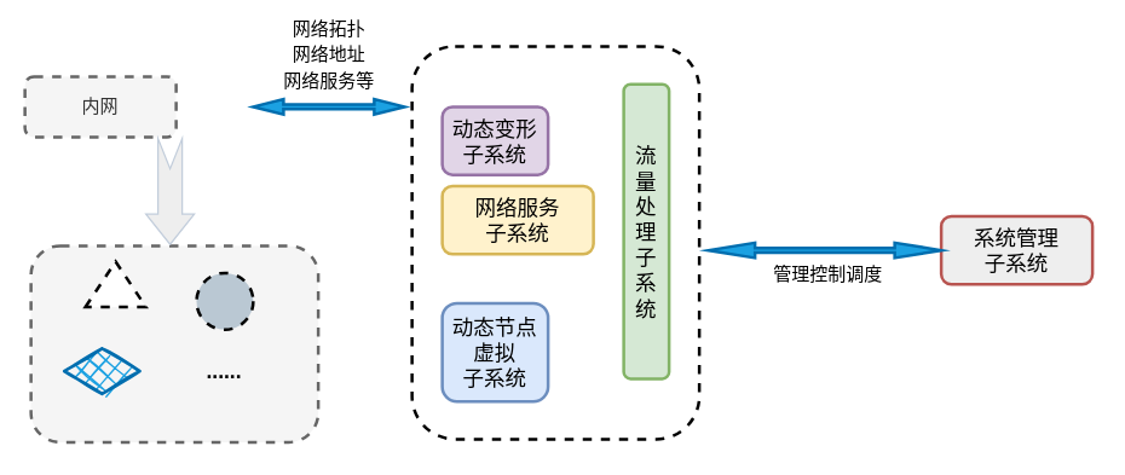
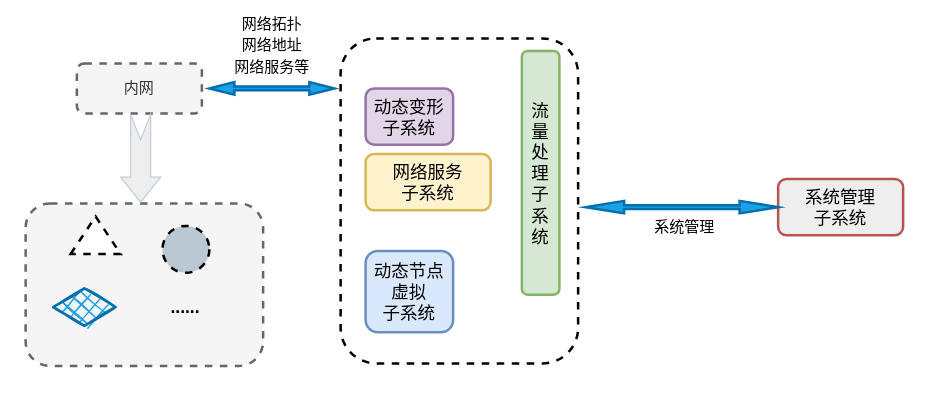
- <mxCell id="2" value="内网" style="rounded=1;whiteSpace=wrap;html=1;dashed=1;strokeWidth=2;fillColor=#f5f5f5;fontColor=#333333;strokeColor=#666666;" vertex="1" parent="1"><mxGeometry x="16" y="50" width="100" height="40" as="geometry" /></mxCell>
+ <mxCell id="2" value="内网" style="rounded=1;whiteSpace=wrap;html=1;dashed=1;strokeWidth=2;fillColor=#f5f5f5;fontColor=#333333;strokeColor=#666666;" vertex="1" parent="1"><mxGeometry x="61" y="50" width="100" height="40" as="geometry" /></mxCell>
- <mxCell id="6" value="流&lt;br&gt;量&lt;br&gt;处&lt;br&gt;理&lt;br&gt;子&lt;br&gt;系&lt;br&gt;统" style="rounded=1;whiteSpace=wrap;html=1;strokeWidth=2;fontSize=14;fillColor=#d5e8d4;strokeColor=#82b366;" vertex="1" parent="1"><mxGeometry x="412" y="55" width="30" height="195" as="geometry" /></mxCell>
+ <mxCell id="6" value="流&lt;br&gt;量&lt;br&gt;处&lt;br&gt;理&lt;br&gt;子&lt;br&gt;系&lt;br&gt;统" style="rounded=1;whiteSpace=wrap;html=1;strokeWidth=2;fontSize=14;fillColor=#d5e8d4;strokeColor=#82b366;" vertex="1" parent="1"><mxGeometry x="417" y="40" width="30" height="195" as="geometry" /></mxCell>
- <mxCell id="11" value="&lt;font style=&quot;font-size: 12px;&quot;&gt;管理控制调度&lt;/font&gt;" style="text;html=1;strokeColor=none;fillColor=none;align=center;verticalAlign=middle;whiteSpace=wrap;rounded=0;fontSize=14;" vertex="1" parent="1"><mxGeometry x="502.5" y="165" width="89" height="30" as="geometry" /></mxCell>
+ <mxCell id="11" value="&lt;font style=&quot;font-size: 12px;&quot;&gt;系统管理&lt;/font&gt;" style="text;html=1;strokeColor=none;fillColor=none;align=center;verticalAlign=middle;whiteSpace=wrap;rounded=0;fontSize=14;" vertex="1" parent="1"><mxGeometry x="502.5" y="165" width="89" height="30" as="geometry" /></mxCell>
